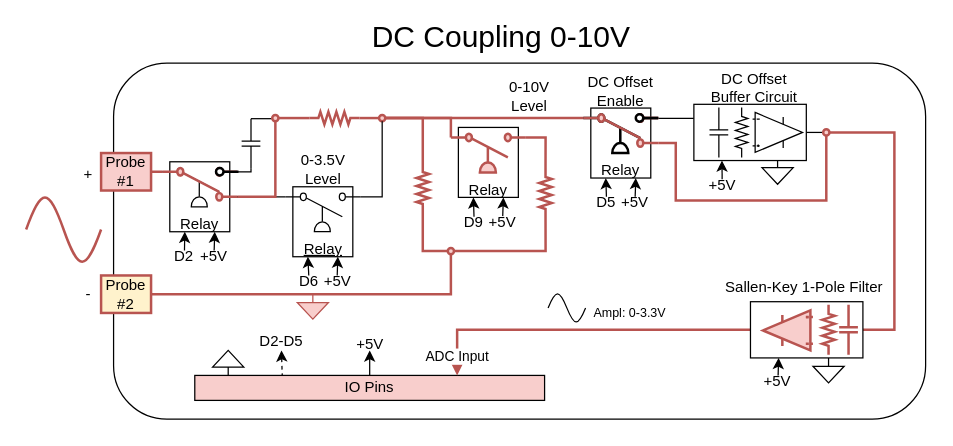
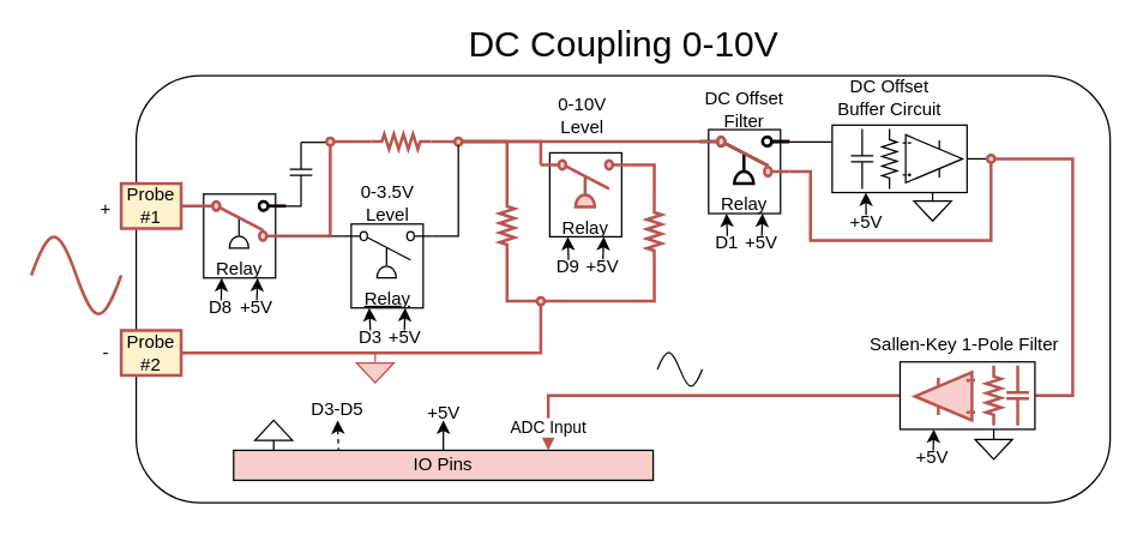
- <mxCell id="18" value="&lt;font style=&quot;font-size: 24px&quot;&gt;DC Coupling 0-10V&lt;/font&gt;" style="text;html=1;strokeColor=none;fillColor=none;align=center;verticalAlign=middle;whiteSpace=wrap;rounded=0;" parent="1" vertex="1"><mxGeometry x="284.63" y="20" width="230.75" height="20" as="geometry" /></mxCell>
+ <mxCell id="18" value="&lt;font style=&quot;font-size: 24px&quot;&gt;DC Coupling 0-10V&lt;/font&gt;" style="text;html=1;strokeColor=none;fillColor=none;align=center;verticalAlign=middle;whiteSpace=wrap;rounded=0;" parent="1" vertex="1"><mxGeometry x="299.63" y="20" width="230.75" height="20" as="geometry" /></mxCell>
- <mxCell id="51" value="DC Offset Buffer Circuit" style="text;html=1;strokeColor=none;fillColor=none;align=center;verticalAlign=middle;whiteSpace=wrap;rounded=0;" parent="1" vertex="1"><mxGeometry x="563" y="60" width="80" height="20" as="geometry" /></mxCell>
+ <mxCell id="51" value="DC Offset Buffer Circuit" style="text;html=1;strokeColor=none;fillColor=none;align=center;verticalAlign=middle;whiteSpace=wrap;rounded=0;" parent="1" vertex="1"><mxGeometry x="553" y="55" width="80" height="20" as="geometry" /></mxCell>
- <mxCell id="70" value="DC Offset Enable" style="text;html=1;strokeColor=none;fillColor=none;align=center;verticalAlign=middle;whiteSpace=wrap;rounded=0;container=0;" parent="1" vertex="1"><mxGeometry x="466" y="63" width="60" height="20" as="geometry" /></mxCell>
+ <mxCell id="70" value="DC Offset Filter" style="text;html=1;strokeColor=none;fillColor=none;align=center;verticalAlign=middle;whiteSpace=wrap;rounded=0;container=0;" parent="1" vertex="1"><mxGeometry x="466" y="63" width="60" height="20" as="geometry" /></mxCell>
- <mxCell id="46" value="0-10V Level" style="text;html=1;strokeColor=none;fillColor=none;align=center;verticalAlign=middle;whiteSpace=wrap;rounded=0;" parent="1" vertex="1"><mxGeometry x="402.75" y="67" width="40" height="20" as="geometry" /></mxCell>
+ <mxCell id="46" value="0-10V Level" style="text;html=1;strokeColor=none;fillColor=none;align=center;verticalAlign=middle;whiteSpace=wrap;rounded=0;" parent="1" vertex="1"><mxGeometry x="367.75" y="67" width="40" height="20" as="geometry" /></mxCell>
- <mxCell id="9" value="Probe #1" style="rounded=0;whiteSpace=wrap;html=1;fillColor=#f8cecc;strokeColor=#b85450;strokeWidth=2;" parent="1" vertex="1"><mxGeometry x="80" y="122" width="40" height="30" as="geometry" /></mxCell>
+ <mxCell id="9" value="Probe #1" style="rounded=0;whiteSpace=wrap;html=1;fillColor=#fff2cc;strokeColor=#b85450;strokeWidth=2;" parent="1" vertex="1"><mxGeometry x="80" y="122" width="40" height="30" as="geometry" /></mxCell>
- <mxCell id="68" value="D5" style="text;html=1;strokeColor=none;fillColor=none;align=center;verticalAlign=middle;whiteSpace=wrap;rounded=0;dashed=1;container=0;" parent="1" vertex="1"><mxGeometry x="477" y="157" width="15" height="10" as="geometry" /></mxCell>
+ <mxCell id="68" value="D1" style="text;html=1;strokeColor=none;fillColor=none;align=center;verticalAlign=middle;whiteSpace=wrap;rounded=0;dashed=1;container=0;" parent="1" vertex="1"><mxGeometry x="477" y="157" width="15" height="10" as="geometry" /></mxCell>
- <mxCell id="20" value="D2" style="text;html=1;strokeColor=none;fillColor=none;align=center;verticalAlign=middle;whiteSpace=wrap;rounded=0;dashed=1;" parent="1" vertex="1"><mxGeometry x="139.25" y="200" width="15" height="10" as="geometry" /></mxCell>
+ <mxCell id="20" value="D8" style="text;html=1;strokeColor=none;fillColor=none;align=center;verticalAlign=middle;whiteSpace=wrap;rounded=0;dashed=1;" parent="1" vertex="1"><mxGeometry x="139.25" y="200" width="15" height="10" as="geometry" /></mxCell>
- <mxCell id="53" value="D6" style="text;html=1;strokeColor=none;fillColor=none;align=center;verticalAlign=middle;whiteSpace=wrap;rounded=0;dashed=1;" parent="1" vertex="1"><mxGeometry x="238.75" y="220" width="15" height="10" as="geometry" /></mxCell>
+ <mxCell id="53" value="D3" style="text;html=1;strokeColor=none;fillColor=none;align=center;verticalAlign=middle;whiteSpace=wrap;rounded=0;dashed=1;" parent="1" vertex="1"><mxGeometry x="238.75" y="220" width="15" height="10" as="geometry" /></mxCell>
- <mxCell id="4" value="&lt;font style=&quot;font-size: 10px&quot;&gt;Ampl: 0-3.3V&lt;/font&gt;" style="text;html=1;align=center;verticalAlign=middle;resizable=0;points=[];autosize=1;" parent="1" vertex="1"><mxGeometry x="467.81" y="240" width="70" height="20" as="geometry" /></mxCell>
- <mxCell id="24" value="D2-D5" style="text;html=1;strokeColor=none;fillColor=none;align=center;verticalAlign=middle;whiteSpace=wrap;rounded=0;dashed=1;" parent="1" vertex="1"><mxGeometry x="199.87" y="265" width="49" height="15" as="geometry" /></mxCell>
+ <mxCell id="24" value="D3-D5" style="text;html=1;strokeColor=none;fillColor=none;align=center;verticalAlign=middle;whiteSpace=wrap;rounded=0;dashed=1;" parent="1" vertex="1"><mxGeometry x="199.87" y="265" width="49" height="15" as="geometry" /></mxCell>
